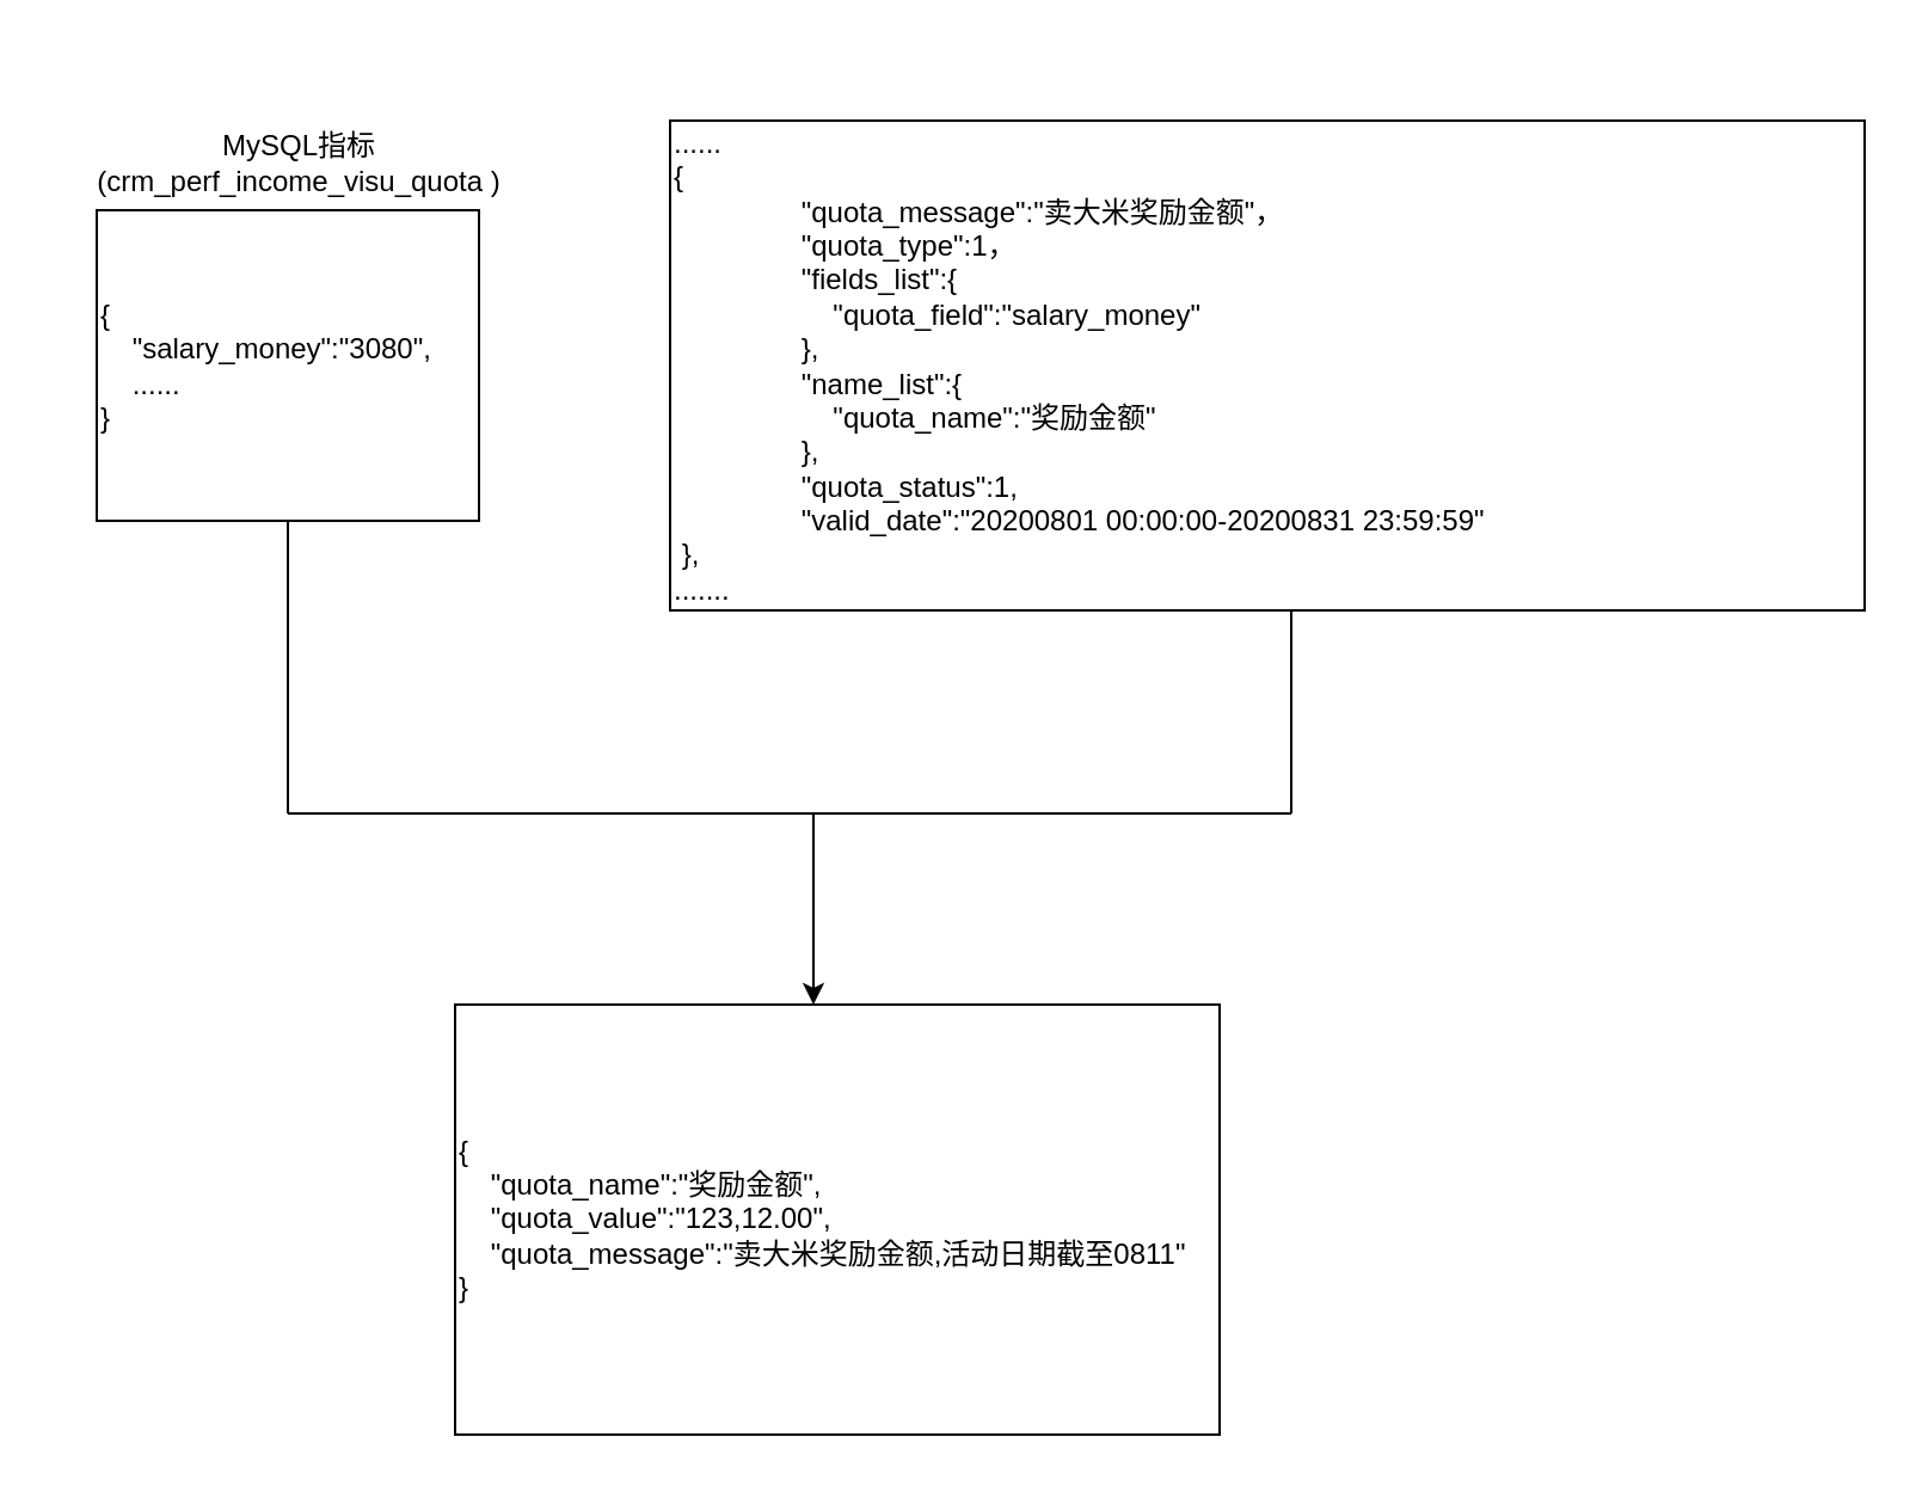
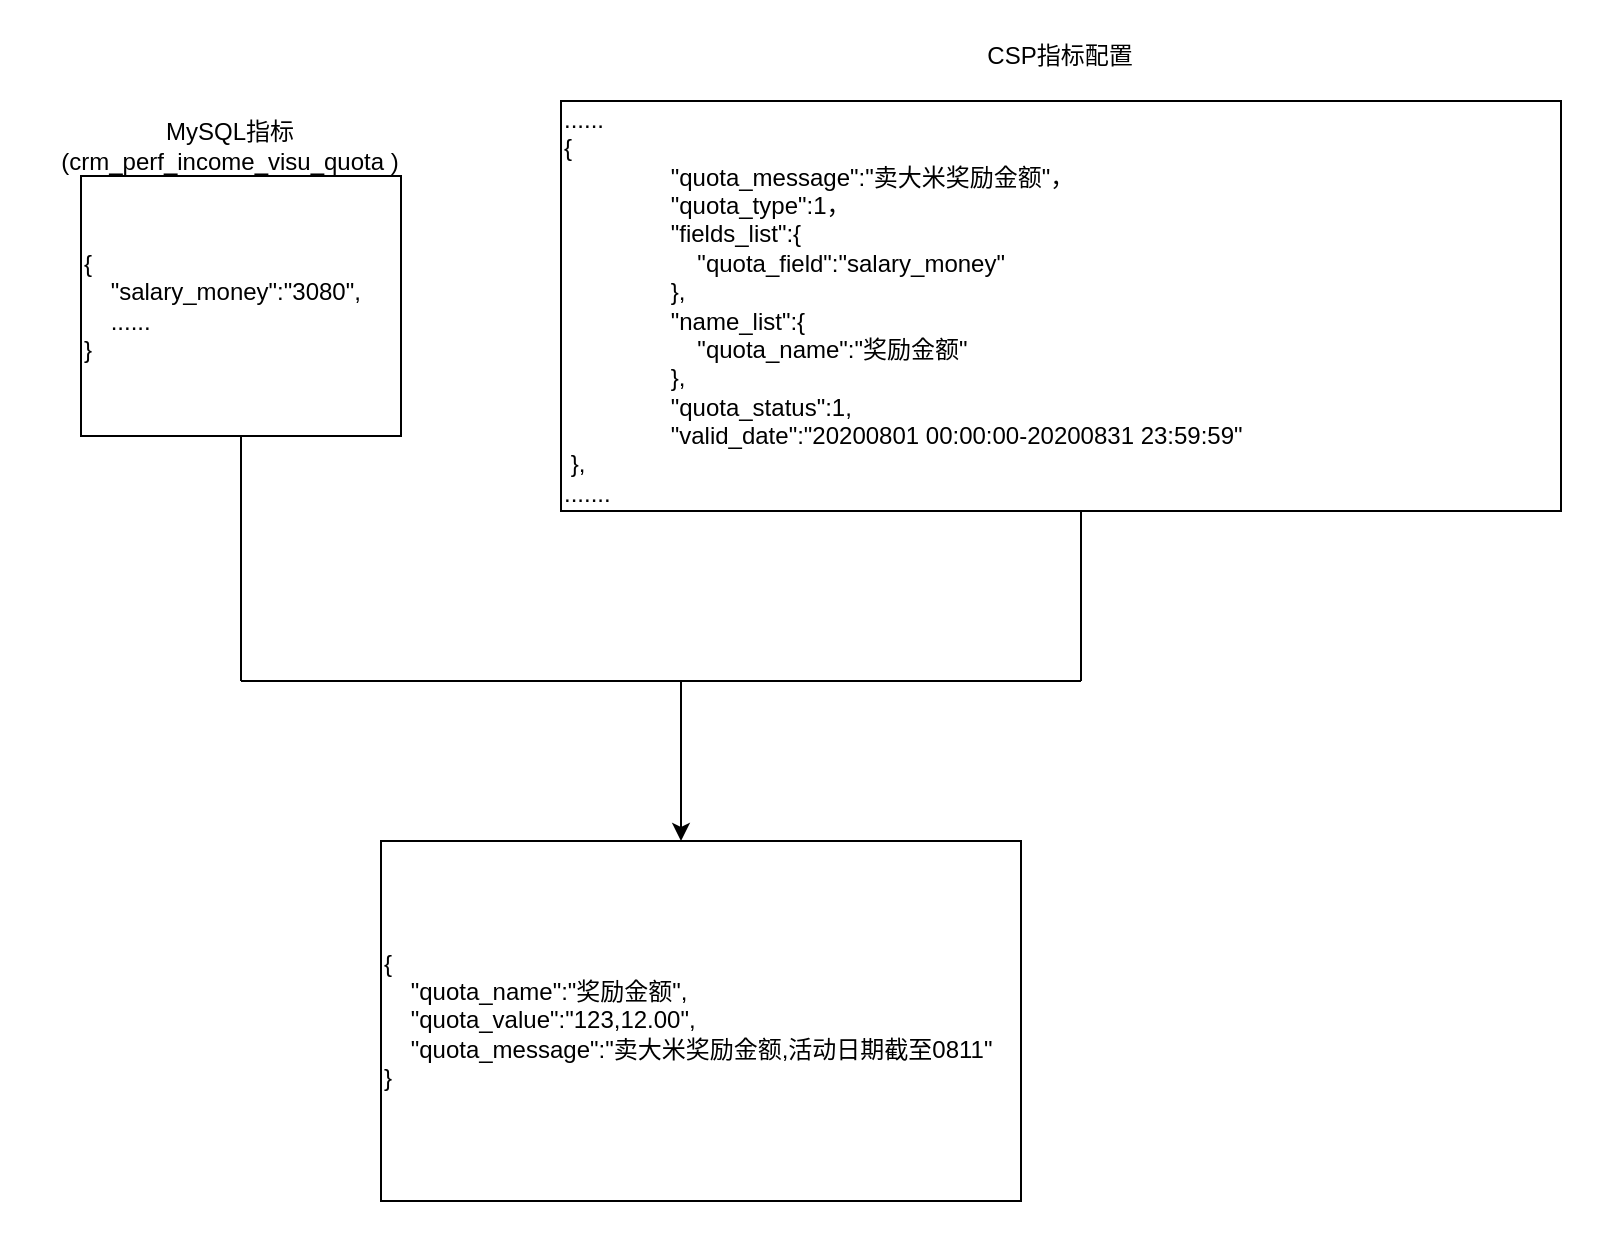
+ <mxCell id="5" value="CSP指标配置" style="text;html=1;strokeColor=none;fillColor=none;align=center;verticalAlign=middle;whiteSpace=wrap;rounded=0;" vertex="1" parent="1"><mxGeometry x="470" y="20" width="120" height="15" as="geometry" /></mxCell>
- <mxCell id="4" value="MySQL指标(crm_perf_income_visu_quota&amp;nbsp;)" style="text;html=1;strokeColor=none;fillColor=none;align=center;verticalAlign=middle;whiteSpace=wrap;rounded=0;" vertex="1" parent="1"><mxGeometry x="20" y="60" width="210" height="15" as="geometry" /></mxCell>
+ <mxCell id="4" value="MySQL指标(crm_perf_income_visu_quota&amp;nbsp;)" style="text;html=1;strokeColor=none;fillColor=none;align=center;verticalAlign=middle;whiteSpace=wrap;rounded=0;" vertex="1" parent="1"><mxGeometry x="10" y="65" width="210" height="15" as="geometry" /></mxCell>
